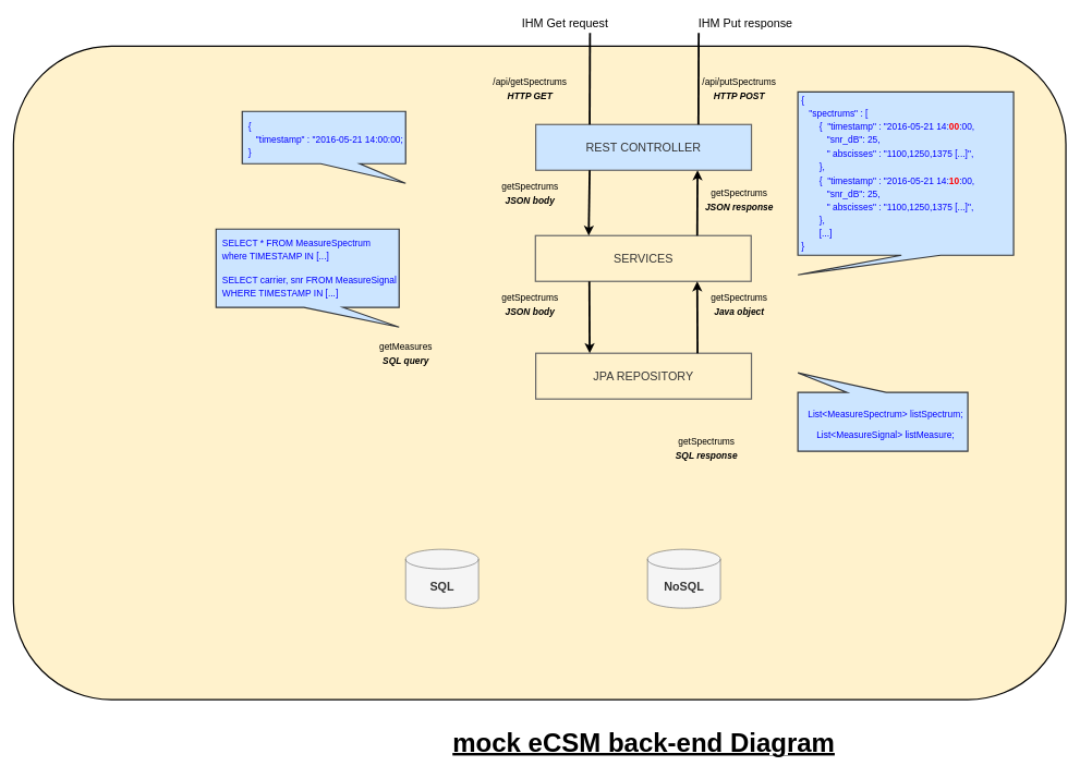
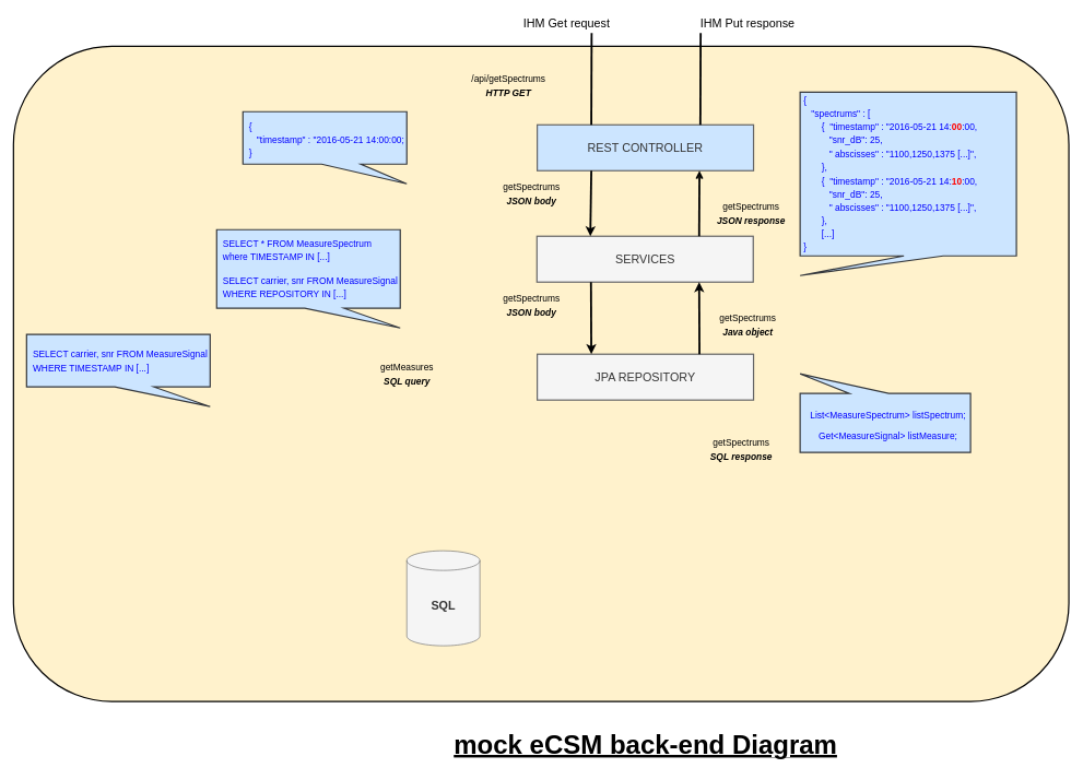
- <mxCell id="26" value="&lt;div&gt;&lt;font style=&quot;font-size: 14px&quot;&gt;/api/getSpectrums&lt;/font&gt;&lt;/div&gt;&lt;div&gt;&lt;font style=&quot;font-size: 14px&quot;&gt;&lt;i&gt;&lt;b&gt;HTTP GET&lt;/b&gt;&lt;/i&gt;&lt;br&gt;&lt;/font&gt;&lt;/div&gt;" style="text;html=1;align=center;verticalAlign=middle;resizable=0;points=[];autosize=1;strokeColor=none;fillColor=none;fontSize=18;" vertex="1" parent="1"><mxGeometry x="745" y="110" width="130" height="50" as="geometry" /></mxCell>
+ <mxCell id="26" value="&lt;div&gt;&lt;font style=&quot;font-size: 14px&quot;&gt;/api/getSpectrums&lt;/font&gt;&lt;/div&gt;&lt;div&gt;&lt;font style=&quot;font-size: 14px&quot;&gt;&lt;i&gt;&lt;b&gt;HTTP GET&lt;/b&gt;&lt;/i&gt;&lt;br&gt;&lt;/font&gt;&lt;/div&gt;" style="text;html=1;align=center;verticalAlign=middle;resizable=0;points=[];autosize=1;strokeColor=none;fillColor=none;fontSize=18;" vertex="1" parent="1"><mxGeometry x="710" y="105" width="130" height="50" as="geometry" /></mxCell>
- <mxCell id="27" value="&lt;div&gt;&lt;font style=&quot;font-size: 14px&quot;&gt;/api/putSpectrums&lt;/font&gt;&lt;/div&gt;&lt;div&gt;&lt;font style=&quot;font-size: 14px&quot;&gt;&lt;i&gt;&lt;b&gt;HTTP POST&lt;/b&gt;&lt;/i&gt;&lt;br&gt;&lt;/font&gt;&lt;/div&gt;" style="text;html=1;align=center;verticalAlign=middle;resizable=0;points=[];autosize=1;strokeColor=none;fillColor=none;fontSize=18;" vertex="1" parent="1"><mxGeometry x="1065" y="110" width="130" height="50" as="geometry" /></mxCell>
- <mxCell id="17" value="" style="endArrow=classic;html=1;rounded=0;fontSize=18;strokeWidth=3;exitX=0.75;exitY=0;exitDx=0;exitDy=0;entryX=0.75;entryY=1;entryDx=0;entryDy=0;" edge="1" parent="1" source="7" target="5"><mxGeometry width="50" height="50" relative="1" as="geometry"><mxPoint x="1060.5" y="360" as="sourcePoint" /><mxPoint x="1066" y="290" as="targetPoint" /></mxGeometry></mxCell>
+ <mxCell id="17" value="" style="endArrow=open;html=1;rounded=0;fontSize=18;strokeWidth=3;exitX=0.75;exitY=0;exitDx=0;exitDy=0;entryX=0.75;entryY=1;entryDx=0;entryDy=0;" edge="1" parent="1" source="7" target="5"><mxGeometry width="50" height="50" relative="1" as="geometry"><mxPoint x="1060.5" y="360" as="sourcePoint" /><mxPoint x="1066" y="290" as="targetPoint" /></mxGeometry></mxCell>
- <mxCell id="18" value="&lt;div&gt;&lt;font style=&quot;font-size: 14px&quot;&gt;getSpectrums&lt;/font&gt;&lt;/div&gt;&lt;div&gt;&lt;font style=&quot;font-size: 14px&quot;&gt;&lt;b&gt;&lt;i&gt;JSON response&lt;br&gt;&lt;/i&gt;&lt;/b&gt;&lt;/font&gt;&lt;/div&gt;" style="text;html=1;align=center;verticalAlign=middle;resizable=0;points=[];autosize=1;strokeColor=none;fillColor=none;fontSize=18;" vertex="1" parent="1"><mxGeometry x="1070" y="280" width="120" height="50" as="geometry" /></mxCell>
+ <mxCell id="18" value="&lt;div&gt;&lt;font style=&quot;font-size: 14px&quot;&gt;getSpectrums&lt;/font&gt;&lt;/div&gt;&lt;div&gt;&lt;font style=&quot;font-size: 14px&quot;&gt;&lt;b&gt;&lt;i&gt;JSON response&lt;br&gt;&lt;/i&gt;&lt;/b&gt;&lt;/font&gt;&lt;/div&gt;" style="text;html=1;align=center;verticalAlign=middle;resizable=0;points=[];autosize=1;strokeColor=none;fillColor=none;fontSize=18;" vertex="1" parent="1"><mxGeometry x="1085" y="300" width="120" height="50" as="geometry" /></mxCell>
- <mxCell id="7" value="&lt;font style=&quot;font-size: 18px&quot;&gt;SERVICES&lt;/font&gt;" style="rounded=0;whiteSpace=wrap;html=1;strokeWidth=2;fillColor=#fff2cc;fontColor=#333333;strokeColor=#666666;" vertex="1" parent="1"><mxGeometry x="818.5" y="360" width="330" height="70" as="geometry" /></mxCell>
+ <mxCell id="7" value="&lt;font style=&quot;font-size: 18px&quot;&gt;SERVICES&lt;/font&gt;" style="rounded=0;whiteSpace=wrap;html=1;strokeWidth=2;fillColor=#f5f5f5;fontColor=#333333;strokeColor=#666666;" vertex="1" parent="1"><mxGeometry x="818.5" y="360" width="330" height="70" as="geometry" /></mxCell>
- <mxCell id="29" value="&lt;p&gt;&lt;font style=&quot;font-size: 14px&quot; color=&quot;#0000FF&quot;&gt;&amp;nbsp; SELECT * FROM MeasureSpectrum&lt;br&gt;&amp;nbsp; where TIMESTAMP IN [...]&lt;br&gt;&lt;/font&gt;&lt;/p&gt;&lt;p&gt;&lt;font style=&quot;font-size: 14px&quot; color=&quot;#0000FF&quot;&gt;&amp;nbsp; SELECT carrier, snr FROM MeasureSignal &lt;br&gt;&amp;nbsp; WHERE TIMESTAMP IN [...]&lt;br&gt;&lt;/font&gt;&lt;/p&gt;" style="shape=callout;whiteSpace=wrap;html=1;perimeter=calloutPerimeter;fontSize=17;strokeColor=#36393d;strokeWidth=2;position2=1;base=60;size=30;position=0.48;fillColor=#cce5ff;align=left;" vertex="1" parent="1"><mxGeometry x="330" y="350" width="280" height="150" as="geometry" /></mxCell>
+ <mxCell id="29" value="&lt;p&gt;&lt;font style=&quot;font-size: 14px&quot; color=&quot;#0000FF&quot;&gt;&amp;nbsp; SELECT * FROM MeasureSpectrum&lt;br&gt;&amp;nbsp; where TIMESTAMP IN [...]&lt;br&gt;&lt;/font&gt;&lt;/p&gt;&lt;p&gt;&lt;font style=&quot;font-size: 14px&quot; color=&quot;#0000FF&quot;&gt;&amp;nbsp; SELECT carrier, snr FROM MeasureSignal &lt;br&gt;&amp;nbsp; WHERE REPOSITORY IN [...]&lt;br&gt;&lt;/font&gt;&lt;/p&gt;" style="shape=callout;whiteSpace=wrap;html=1;perimeter=calloutPerimeter;fontSize=17;strokeColor=#36393d;strokeWidth=2;position2=1;base=60;size=30;position=0.48;fillColor=#cce5ff;align=left;" vertex="1" parent="1"><mxGeometry x="330" y="350" width="280" height="150" as="geometry" /></mxCell>
- <mxCell id="16" value="&lt;div&gt;&lt;font style=&quot;font-size: 14px&quot;&gt;getSpectrums&lt;/font&gt;&lt;/div&gt;&lt;div&gt;&lt;font style=&quot;font-size: 14px&quot;&gt;&lt;b&gt;&lt;i&gt;Java object&lt;br&gt;&lt;/i&gt;&lt;/b&gt;&lt;/font&gt;&lt;/div&gt;" style="text;html=1;align=center;verticalAlign=middle;resizable=0;points=[];autosize=1;strokeColor=none;fillColor=none;fontSize=18;" vertex="1" parent="1"><mxGeometry x="1080" y="440" width="100" height="50" as="geometry" /></mxCell>
+ <mxCell id="16" value="&lt;div&gt;&lt;font style=&quot;font-size: 14px&quot;&gt;getSpectrums&lt;/font&gt;&lt;/div&gt;&lt;div&gt;&lt;font style=&quot;font-size: 14px&quot;&gt;&lt;b&gt;&lt;i&gt;Java object&lt;br&gt;&lt;/i&gt;&lt;/b&gt;&lt;/font&gt;&lt;/div&gt;" style="text;html=1;align=center;verticalAlign=middle;resizable=0;points=[];autosize=1;strokeColor=none;fillColor=none;fontSize=18;" vertex="1" parent="1"><mxGeometry x="1090" y="470" width="100" height="50" as="geometry" /></mxCell>
- <mxCell id="13" value="&lt;div&gt;&lt;font style=&quot;font-size: 14px&quot;&gt;getMeasures&lt;/font&gt;&lt;/div&gt;&lt;div&gt;&lt;font style=&quot;font-size: 14px&quot;&gt;&lt;b&gt;&lt;i&gt;SQL query &lt;br&gt;&lt;/i&gt;&lt;/b&gt;&lt;/font&gt;&lt;/div&gt;" style="text;html=1;align=center;verticalAlign=middle;resizable=0;points=[];autosize=1;strokeColor=none;fillColor=none;fontSize=18;" vertex="1" parent="1"><mxGeometry y="515" width="100" height="50" as="geometry" x="570" /></mxCell>
+ <mxCell id="13" value="&lt;div&gt;&lt;font style=&quot;font-size: 14px&quot;&gt;getMeasures&lt;/font&gt;&lt;/div&gt;&lt;div&gt;&lt;font style=&quot;font-size: 14px&quot;&gt;&lt;b&gt;&lt;i&gt;SQL query &lt;br&gt;&lt;/i&gt;&lt;/b&gt;&lt;/font&gt;&lt;/div&gt;" style="text;html=1;align=center;verticalAlign=middle;resizable=0;points=[];autosize=1;strokeColor=none;fillColor=none;fontSize=18;" vertex="1" parent="1"><mxGeometry x="570" y="545" width="100" height="50" as="geometry" /></mxCell>
+ <mxCell id="20" value="&lt;p&gt;&lt;font style=&quot;font-size: 14px&quot; color=&quot;#0000FF&quot;&gt;&amp;nbsp; SELECT carrier, snr FROM MeasureSignal &lt;br&gt;&amp;nbsp; WHERE TIMESTAMP IN [...]&lt;br&gt;&lt;/font&gt;&lt;/p&gt;" style="shape=callout;whiteSpace=wrap;html=1;perimeter=calloutPerimeter;fontSize=17;strokeColor=#36393d;strokeWidth=2;position2=1;base=60;size=30;position=0.48;fillColor=#cce5ff;align=left;" vertex="1" parent="1"><mxGeometry x="40" y="510" width="280" height="110" as="geometry" /></mxCell>
- <mxCell id="9" value="&lt;font style=&quot;font-size: 18px&quot;&gt;JPA REPOSITORY&lt;/font&gt;" style="rounded=0;whiteSpace=wrap;html=1;strokeWidth=2;fillColor=#fff2cc;fontColor=#333333;strokeColor=#666666;" vertex="1" parent="1"><mxGeometry x="819" y="540" width="330" height="70" as="geometry" /></mxCell>
+ <mxCell id="9" value="&lt;font style=&quot;font-size: 18px&quot;&gt;JPA REPOSITORY&lt;/font&gt;" style="rounded=0;whiteSpace=wrap;html=1;strokeWidth=2;fillColor=#f5f5f5;fontColor=#333333;strokeColor=#666666;" vertex="1" parent="1"><mxGeometry x="819" y="540" width="330" height="70" as="geometry" /></mxCell>
- <mxCell id="23" value="&lt;br&gt;&lt;p&gt;&lt;font style=&quot;font-size: 14px&quot; color=&quot;#0000FF&quot;&gt;&amp;nbsp; List&amp;lt;MeasureSpectrum&amp;gt; listSpectrum;&lt;/font&gt;&lt;/p&gt;&lt;p&gt;&lt;font style=&quot;font-size: 14px&quot; color=&quot;#0000FF&quot;&gt;&amp;nbsp; List&amp;lt;MeasureSignal&amp;gt; listMeasure;&lt;br&gt;&lt;/font&gt;&lt;/p&gt;&lt;br&gt;&lt;br&gt;" style="text;html=1;align=center;verticalAlign=middle;resizable=0;points=[];autosize=1;strokeColor=none;fillColor=none;fontSize=14;fontFamily=Helvetica;fontColor=#0000FF;" vertex="1" parent="1"><mxGeometry x="1220" y="592.5" width="260" height="130" as="geometry" /></mxCell>
+ <mxCell id="23" value="&lt;br&gt;&lt;p&gt;&lt;font style=&quot;font-size: 14px&quot; color=&quot;#0000FF&quot;&gt;&amp;nbsp; List&amp;lt;MeasureSpectrum&amp;gt; listSpectrum;&lt;/font&gt;&lt;/p&gt;&lt;p&gt;&lt;font style=&quot;font-size: 14px&quot; color=&quot;#0000FF&quot;&gt;&amp;nbsp; Get&amp;lt;MeasureSignal&amp;gt; listMeasure;&lt;br&gt;&lt;/font&gt;&lt;/p&gt;&lt;br&gt;&lt;br&gt;" style="text;html=1;align=center;verticalAlign=middle;resizable=0;points=[];autosize=1;strokeColor=none;fillColor=none;fontSize=14;fontFamily=Helvetica;fontColor=#0000FF;" vertex="1" parent="1"><mxGeometry x="1220" y="592.5" width="260" height="130" as="geometry" /></mxCell>
- <mxCell id="14" value="&lt;div&gt;&lt;font style=&quot;font-size: 14px&quot;&gt;getSpectrums&lt;/font&gt;&lt;/div&gt;&lt;div&gt;&lt;font style=&quot;font-size: 14px&quot;&gt;&lt;b&gt;&lt;i&gt;SQL response&lt;br&gt;&lt;/i&gt;&lt;/b&gt;&lt;/font&gt;&lt;/div&gt;" style="text;html=1;align=center;verticalAlign=middle;resizable=0;points=[];autosize=1;strokeColor=none;fillColor=none;fontSize=18;" vertex="1" parent="1"><mxGeometry x="1025" y="660" width="110" height="50" as="geometry" /></mxCell>
+ <mxCell id="14" value="&lt;div&gt;&lt;font style=&quot;font-size: 14px&quot;&gt;getSpectrums&lt;/font&gt;&lt;/div&gt;&lt;div&gt;&lt;font style=&quot;font-size: 14px&quot;&gt;&lt;b&gt;&lt;i&gt;SQL response&lt;br&gt;&lt;/i&gt;&lt;/b&gt;&lt;/font&gt;&lt;/div&gt;" style="text;html=1;align=center;verticalAlign=middle;resizable=0;points=[];autosize=1;strokeColor=none;fillColor=none;fontSize=18;" vertex="1" parent="1"><mxGeometry x="1075" y="660" width="110" height="50" as="geometry" /></mxCell>
- <mxCell id="3" value="&lt;font style=&quot;font-size: 18px&quot;&gt;&lt;b&gt;&lt;font style=&quot;font-size: 18px&quot;&gt;SQL&lt;/font&gt;&lt;/b&gt;&lt;/font&gt;" style="shape=cylinder3;whiteSpace=wrap;html=1;boundedLbl=1;backgroundOutline=1;size=15;fillColor=#f5f5f5;fontColor=#333333;strokeColor=#666666;" vertex="1" parent="1"><mxGeometry x="620" y="840" width="111.5" height="90" as="geometry" /></mxCell>
+ <mxCell id="3" value="&lt;font style=&quot;font-size: 18px&quot;&gt;&lt;b&gt;&lt;font style=&quot;font-size: 18px&quot;&gt;SQL&lt;/font&gt;&lt;/b&gt;&lt;/font&gt;" style="shape=cylinder3;whiteSpace=wrap;html=1;boundedLbl=1;backgroundOutline=1;size=15;fillColor=#f5f5f5;fontColor=#333333;strokeColor=#666666;" vertex="1" parent="1"><mxGeometry x="620" y="840" width="111.5" height="145" as="geometry" /></mxCell>
- <mxCell id="30" value="&lt;b&gt;&lt;font style=&quot;font-size: 18px&quot;&gt;NoSQL&lt;/font&gt;&lt;/b&gt;" style="shape=cylinder3;whiteSpace=wrap;html=1;boundedLbl=1;backgroundOutline=1;size=15;fillColor=#f5f5f5;fontColor=#333333;strokeColor=#666666;" vertex="1" parent="1"><mxGeometry x="990" y="840" width="111.5" height="90" as="geometry" /></mxCell>
